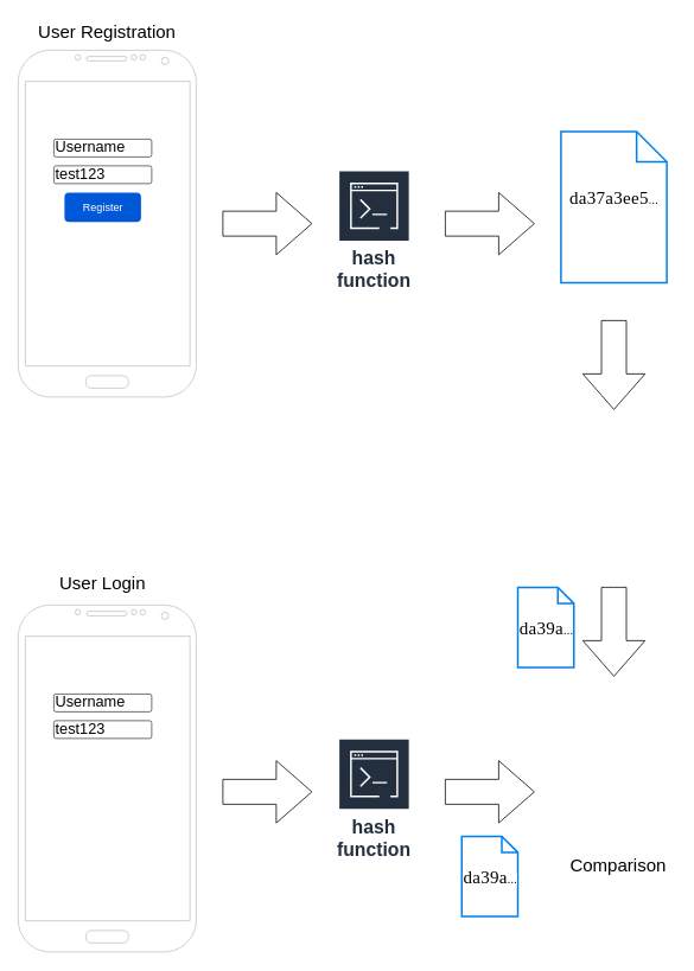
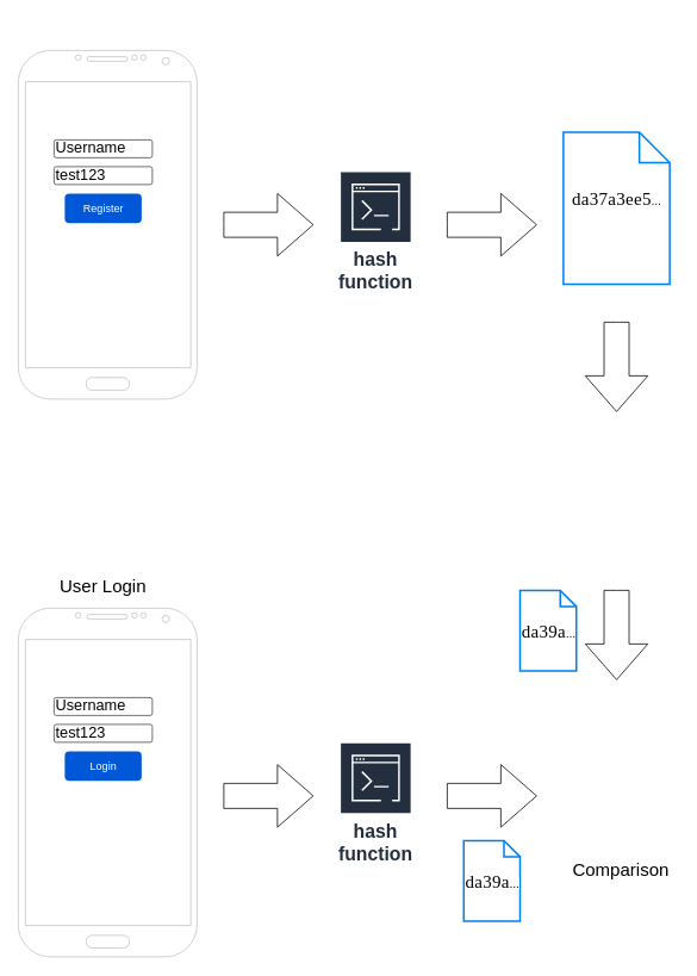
- <mxCell id="22" value="&lt;font style=&quot;font-size: 20px;&quot;&gt;User Registration&lt;/font&gt;" style="text;html=1;strokeColor=none;fillColor=none;align=center;verticalAlign=middle;whiteSpace=wrap;rounded=0;fontSize=17;" parent="1" vertex="1"><mxGeometry x="35" y="20" width="170" height="30" as="geometry" /></mxCell>
+ <mxCell id="14" value="Login" style="rounded=1;fillColor=#0057D8;strokeColor=none;html=1;fontColor=#ffffff;align=center;verticalAlign=middle;fontStyle=0;fontSize=12;sketch=0;" parent="1" vertex="1"><mxGeometry x="72" y="840" width="86" height="33" as="geometry" /></mxCell>
